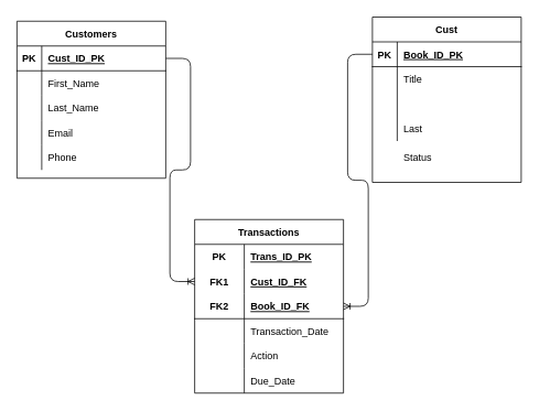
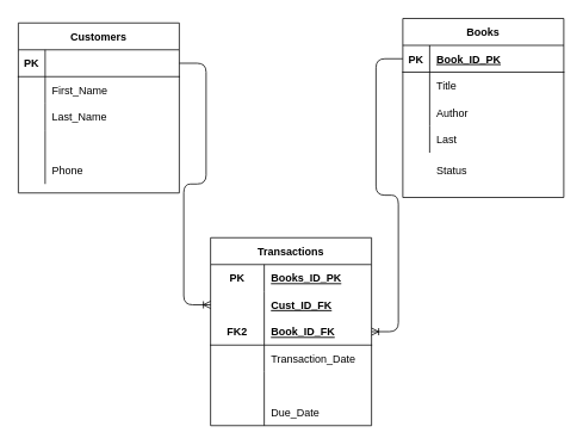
- <mxCell id="40" value="Cust" style="shape=table;startSize=30;container=1;collapsible=1;childLayout=tableLayout;fixedRows=1;rowLines=0;fontStyle=1;align=center;resizeLast=1;" parent="1" vertex="1"><mxGeometry x="450" y="20" width="180" height="200" as="geometry" /></mxCell>
+ <mxCell id="40" value="Books" style="shape=table;startSize=30;container=1;collapsible=1;childLayout=tableLayout;fixedRows=1;rowLines=0;fontStyle=1;align=center;resizeLast=1;" parent="1" vertex="1"><mxGeometry x="450" y="20" width="180" height="200" as="geometry" /></mxCell>
- <mxCell id="24" value="Cust_ID_PK" style="shape=partialRectangle;connectable=0;fillColor=none;top=0;left=0;bottom=0;right=0;align=left;spacingLeft=6;fontStyle=5;overflow=hidden;" parent="22" vertex="1"><mxGeometry x="30" width="150" height="30" as="geometry" /></mxCell>
+ <mxCell id="49" value="Author" style="shape=partialRectangle;connectable=0;fillColor=none;top=0;left=0;bottom=0;right=0;align=left;spacingLeft=6;overflow=hidden;" parent="47" vertex="1"><mxGeometry x="30" width="150" height="30" as="geometry" /></mxCell>
- <mxCell id="33" value="Email" style="shape=partialRectangle;connectable=0;fillColor=none;top=0;left=0;bottom=0;right=0;align=left;spacingLeft=6;overflow=hidden;" parent="31" vertex="1"><mxGeometry x="30" width="150" height="30" as="geometry" /></mxCell>
- <mxCell id="5" value="Trans_ID_PK" style="shape=partialRectangle;connectable=0;fillColor=none;top=0;left=0;bottom=0;right=0;align=left;spacingLeft=6;fontStyle=5;overflow=hidden;" parent="3" vertex="1"><mxGeometry x="60" width="120" height="30" as="geometry" /></mxCell>
+ <mxCell id="5" value="Books_ID_PK" style="shape=partialRectangle;connectable=0;fillColor=none;top=0;left=0;bottom=0;right=0;align=left;spacingLeft=6;fontStyle=5;overflow=hidden;" parent="3" vertex="1"><mxGeometry x="60" width="120" height="30" as="geometry" /></mxCell>
- <mxCell id="7" value="FK1" style="shape=partialRectangle;connectable=0;fillColor=none;top=0;left=0;bottom=0;right=0;fontStyle=1;overflow=hidden;" parent="6" vertex="1"><mxGeometry width="60" height="30" as="geometry" /></mxCell>
- <mxCell id="17" value="Action" style="shape=partialRectangle;connectable=0;fillColor=none;top=0;left=0;bottom=0;right=0;align=left;spacingLeft=6;overflow=hidden;" parent="15" vertex="1"><mxGeometry x="60" width="120" height="30" as="geometry" /></mxCell>
